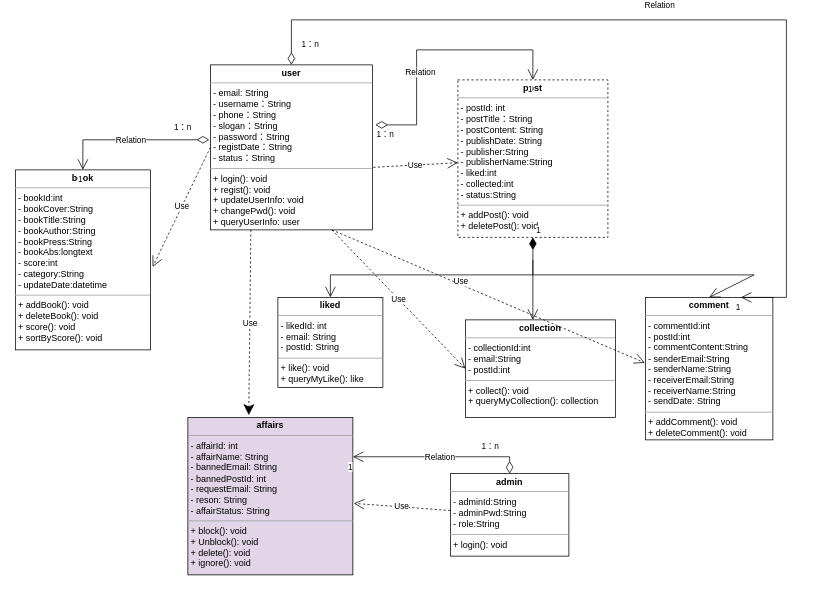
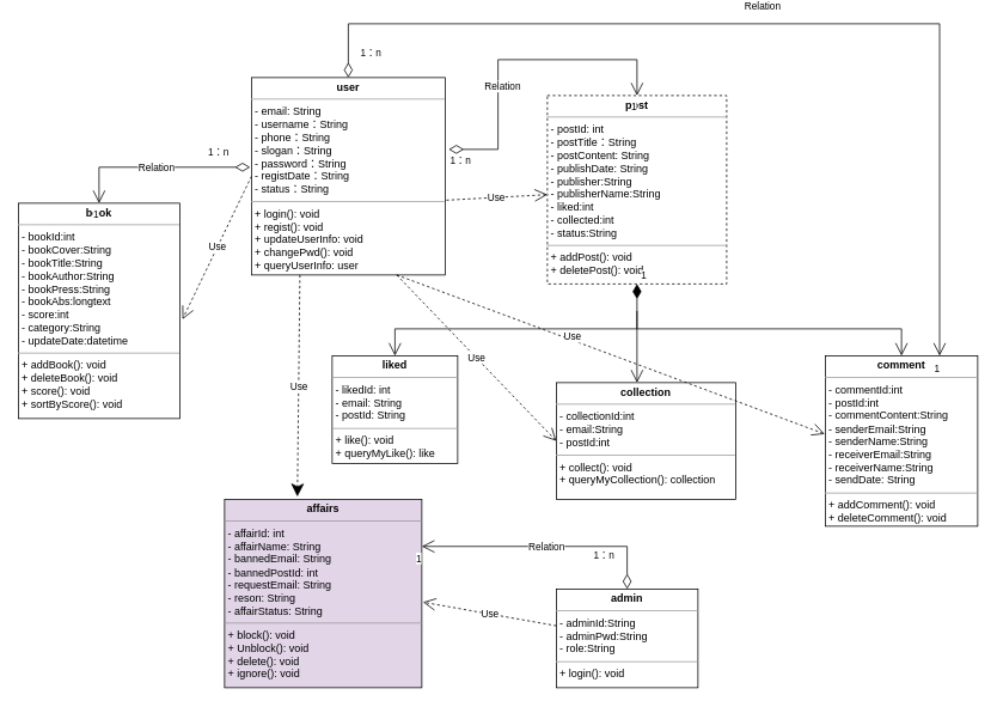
- <mxCell id="4" value="&lt;p style=&quot;margin:0px;margin-top:4px;text-align:center;&quot;&gt;&lt;b&gt;comment&lt;/b&gt;&lt;/p&gt;&lt;hr size=&quot;1&quot;&gt;&lt;p style=&quot;margin:0px;margin-left:4px;&quot;&gt;-&amp;nbsp;commentId:int&lt;/p&gt;&lt;p style=&quot;margin:0px;margin-left:4px;&quot;&gt;-&amp;nbsp;postId:int&lt;/p&gt;&lt;p style=&quot;margin:0px;margin-left:4px;&quot;&gt;-&amp;nbsp;commentContent:String&lt;/p&gt;&lt;p style=&quot;margin:0px;margin-left:4px;&quot;&gt;-&amp;nbsp;senderEmail:String&lt;/p&gt;&lt;p style=&quot;margin:0px;margin-left:4px;&quot;&gt;-&amp;nbsp;senderName:String&lt;/p&gt;&lt;p style=&quot;margin:0px;margin-left:4px;&quot;&gt;-&amp;nbsp;receiverEmail:String&lt;/p&gt;&lt;p style=&quot;margin:0px;margin-left:4px;&quot;&gt;-&amp;nbsp;receiverName:String&lt;/p&gt;&lt;p style=&quot;margin:0px;margin-left:4px;&quot;&gt;-&amp;nbsp;sendDate: String&lt;/p&gt;&lt;hr size=&quot;1&quot;&gt;&lt;p style=&quot;margin:0px;margin-left:4px;&quot;&gt;+ addComment(): void&lt;/p&gt;&lt;p style=&quot;margin:0px;margin-left:4px;&quot;&gt;+ deleteComment(): void&lt;/p&gt;" style="verticalAlign=top;align=left;overflow=fill;fontSize=12;fontFamily=Helvetica;html=1;" vertex="1" parent="1"><mxGeometry x="860" y="390" width="170" height="190" as="geometry" /></mxCell>
+ <mxCell id="4" value="&lt;p style=&quot;margin:0px;margin-top:4px;text-align:center;&quot;&gt;&lt;b&gt;comment&lt;/b&gt;&lt;/p&gt;&lt;hr size=&quot;1&quot;&gt;&lt;p style=&quot;margin:0px;margin-left:4px;&quot;&gt;-&amp;nbsp;commentId:int&lt;/p&gt;&lt;p style=&quot;margin:0px;margin-left:4px;&quot;&gt;-&amp;nbsp;postId:int&lt;/p&gt;&lt;p style=&quot;margin:0px;margin-left:4px;&quot;&gt;-&amp;nbsp;commentContent:String&lt;/p&gt;&lt;p style=&quot;margin:0px;margin-left:4px;&quot;&gt;-&amp;nbsp;senderEmail:String&lt;/p&gt;&lt;p style=&quot;margin:0px;margin-left:4px;&quot;&gt;-&amp;nbsp;senderName:String&lt;/p&gt;&lt;p style=&quot;margin:0px;margin-left:4px;&quot;&gt;-&amp;nbsp;receiverEmail:String&lt;/p&gt;&lt;p style=&quot;margin:0px;margin-left:4px;&quot;&gt;-&amp;nbsp;receiverName:String&lt;/p&gt;&lt;p style=&quot;margin:0px;margin-left:4px;&quot;&gt;-&amp;nbsp;sendDate: String&lt;/p&gt;&lt;hr size=&quot;1&quot;&gt;&lt;p style=&quot;margin:0px;margin-left:4px;&quot;&gt;+ addComment(): void&lt;/p&gt;&lt;p style=&quot;margin:0px;margin-left:4px;&quot;&gt;+ deleteComment(): void&lt;/p&gt;" style="verticalAlign=top;align=left;overflow=fill;fontSize=12;fontFamily=Helvetica;html=1;" vertex="1" parent="1"><mxGeometry x="920" y="390" width="170" height="190" as="geometry" /></mxCell>
- <mxCell id="7" value="&lt;p style=&quot;margin:0px;margin-top:4px;text-align:center;&quot;&gt;&lt;b&gt;admin&lt;/b&gt;&lt;/p&gt;&lt;hr size=&quot;1&quot;&gt;&lt;p style=&quot;margin:0px;margin-left:4px;&quot;&gt;-&amp;nbsp;adminId:String&lt;/p&gt;&lt;p style=&quot;margin:0px;margin-left:4px;&quot;&gt;-&amp;nbsp;adminPwd:String&lt;/p&gt;&lt;p style=&quot;margin:0px;margin-left:4px;&quot;&gt;-&amp;nbsp;role:String&lt;/p&gt;&lt;hr size=&quot;1&quot;&gt;&lt;p style=&quot;margin:0px;margin-left:4px;&quot;&gt;+ login(): void&lt;/p&gt;" style="verticalAlign=top;align=left;overflow=fill;fontSize=12;fontFamily=Helvetica;html=1;" vertex="1" parent="1"><mxGeometry x="600" y="625" width="158" height="110" as="geometry" /></mxCell>
+ <mxCell id="7" value="&lt;p style=&quot;margin:0px;margin-top:4px;text-align:center;&quot;&gt;&lt;b&gt;admin&lt;/b&gt;&lt;/p&gt;&lt;hr size=&quot;1&quot;&gt;&lt;p style=&quot;margin:0px;margin-left:4px;&quot;&gt;-&amp;nbsp;adminId:String&lt;/p&gt;&lt;p style=&quot;margin:0px;margin-left:4px;&quot;&gt;-&amp;nbsp;adminPwd:String&lt;/p&gt;&lt;p style=&quot;margin:0px;margin-left:4px;&quot;&gt;-&amp;nbsp;role:String&lt;/p&gt;&lt;hr size=&quot;1&quot;&gt;&lt;p style=&quot;margin:0px;margin-left:4px;&quot;&gt;+ login(): void&lt;/p&gt;" style="verticalAlign=top;align=left;overflow=fill;fontSize=12;fontFamily=Helvetica;html=1;" vertex="1" parent="1"><mxGeometry x="620" y="650" width="158" height="110" as="geometry" /></mxCell>
